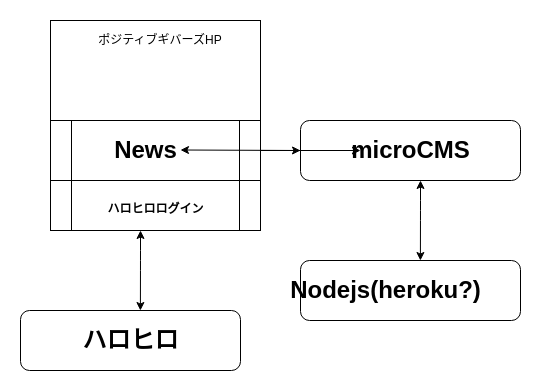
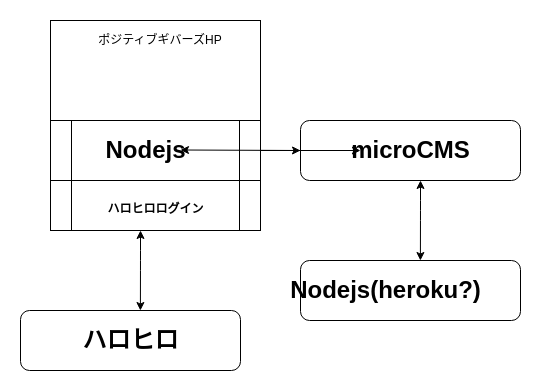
- <mxCell id="6" value="News" style="text;strokeColor=none;fillColor=none;html=1;fontSize=24;fontStyle=1;verticalAlign=middle;align=center;" vertex="1" parent="1"><mxGeometry x="95" y="130" width="100" height="40" as="geometry" /></mxCell>
+ <mxCell id="6" value="Nodejs" style="text;strokeColor=none;fillColor=none;html=1;fontSize=24;fontStyle=1;verticalAlign=middle;align=center;" vertex="1" parent="1"><mxGeometry x="95" y="130" width="100" height="40" as="geometry" /></mxCell>
